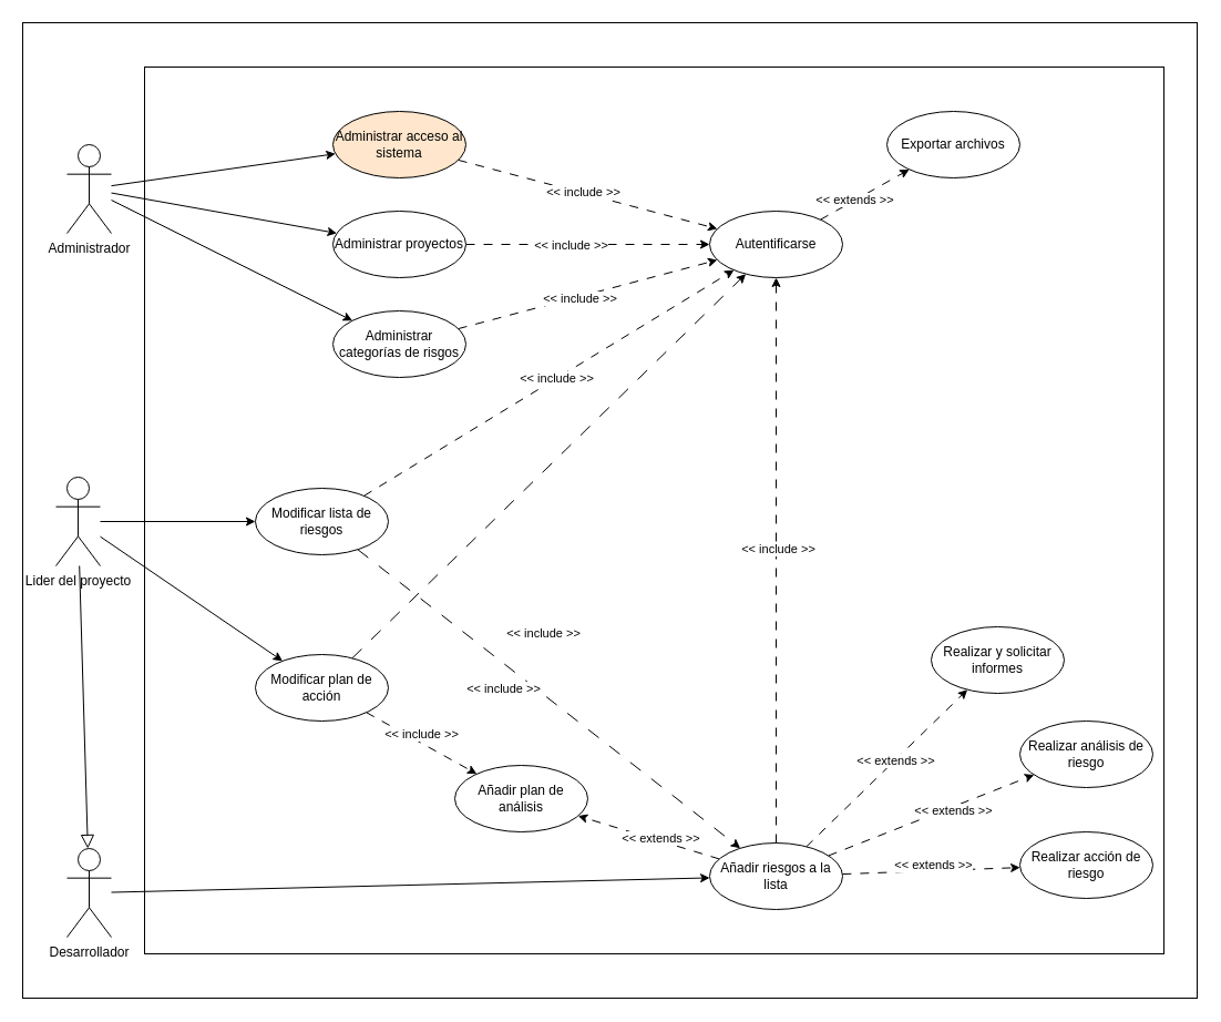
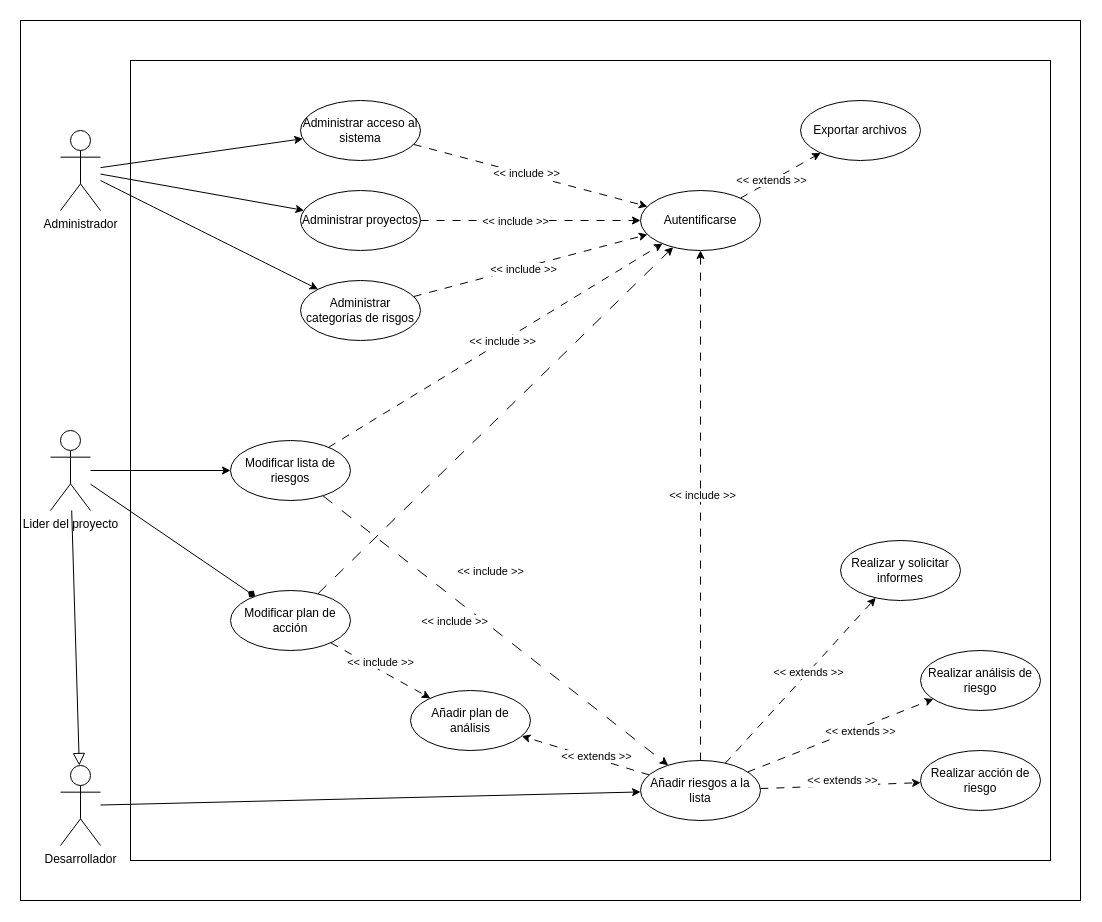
- <mxCell id="16" value="Administrar acceso al sistema" style="ellipse;whiteSpace=wrap;html=1;fillColor=#ffe6cc;" parent="1" vertex="1"><mxGeometry x="300" y="100" width="120" height="60" as="geometry" /></mxCell>
+ <mxCell id="16" value="Administrar acceso al sistema" style="ellipse;whiteSpace=wrap;html=1;" parent="1" vertex="1"><mxGeometry x="300" y="100" width="120" height="60" as="geometry" /></mxCell>
- <mxCell id="8" style="edgeStyle=none;rounded=0;orthogonalLoop=1;jettySize=auto;html=1;" parent="1" source="10" target="39" edge="1"><mxGeometry relative="1" as="geometry" /></mxCell>
+ <mxCell id="8" style="edgeStyle=none;rounded=0;orthogonalLoop=1;jettySize=auto;html=1;endArrow=diamond;" parent="1" source="10" target="39" edge="1"><mxGeometry relative="1" as="geometry" /></mxCell>
- <mxCell id="43" value="Realizar y solicitar informes" style="ellipse;whiteSpace=wrap;html=1;" parent="1" vertex="1"><mxGeometry x="840" y="565" width="120" height="60" as="geometry" /></mxCell>
+ <mxCell id="43" value="Realizar y solicitar informes" style="ellipse;whiteSpace=wrap;html=1;" parent="1" vertex="1"><mxGeometry x="840" y="540" width="120" height="60" as="geometry" /></mxCell>
